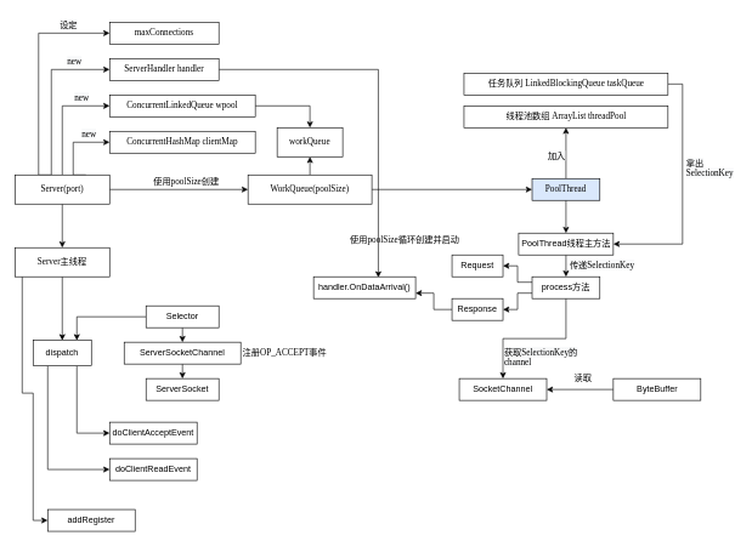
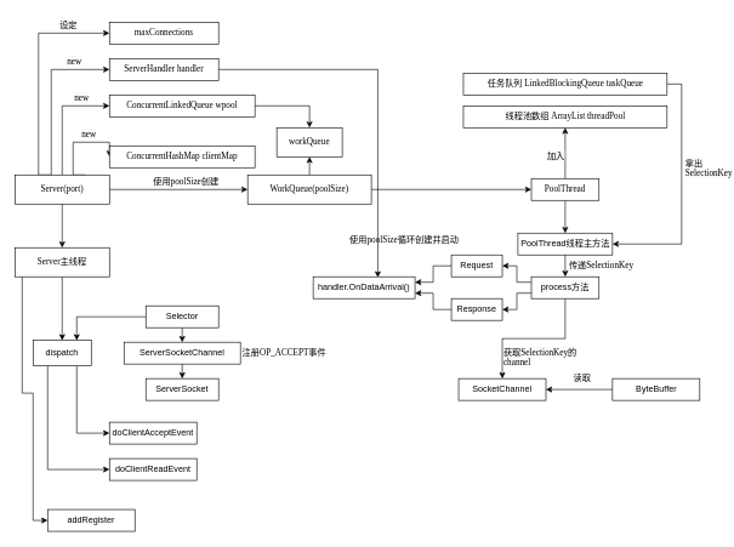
- <mxCell id="20" value="&lt;font face=&quot;Microsoft Yahei Mono&quot;&gt;ConcurrentHashMap clientMap&lt;/font&gt;" style="rounded=0;whiteSpace=wrap;html=1;" vertex="1" parent="1"><mxGeometry x="150" y="180" width="200" height="30" as="geometry" /></mxCell>
+ <mxCell id="20" value="&lt;font face=&quot;Microsoft Yahei Mono&quot;&gt;ConcurrentHashMap clientMap&lt;/font&gt;" style="rounded=0;whiteSpace=wrap;html=1;" vertex="1" parent="1"><mxGeometry x="150" y="200" width="200" height="30" as="geometry" /></mxCell>
- <mxCell id="26" value="&lt;font face=&quot;Microsoft Yahei Mono&quot;&gt;PoolThread&lt;/font&gt;" style="rounded=0;whiteSpace=wrap;html=1;fillColor=#dae8fc;" vertex="1" parent="1"><mxGeometry x="730" y="245" width="93" height="30" as="geometry" /></mxCell>
+ <mxCell id="26" value="&lt;font face=&quot;Microsoft Yahei Mono&quot;&gt;PoolThread&lt;/font&gt;" style="rounded=0;whiteSpace=wrap;html=1;" vertex="1" parent="1"><mxGeometry x="730" y="245" width="93" height="30" as="geometry" /></mxCell>
+ <mxCell id="49" style="edgeStyle=orthogonalEdgeStyle;rounded=0;orthogonalLoop=1;jettySize=auto;html=1;exitX=0;exitY=0.5;exitDx=0;exitDy=0;entryX=1;entryY=0.25;entryDx=0;entryDy=0;" edge="1" parent="1" source="50" target="48"><mxGeometry relative="1" as="geometry" /></mxCell>
